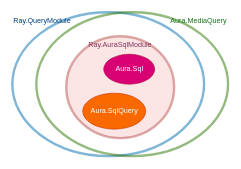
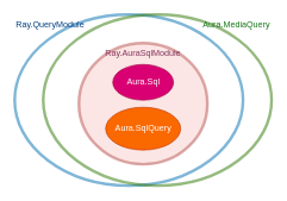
- <mxCell id="5" value="Aura.Sql" style="ellipse;whiteSpace=wrap;html=1;fillColor=#d80073;fontColor=#ffffff;strokeColor=#A50040;" vertex="1" parent="1"><mxGeometry x="172.5" y="90" width="85" height="50" as="geometry" /></mxCell>
+ <mxCell id="5" value="Aura.Sql" style="ellipse;whiteSpace=wrap;html=1;fillColor=#d80073;fontColor=#ffffff;strokeColor=#A50040;" vertex="1" parent="1"><mxGeometry x="157.5" y="90" width="85" height="50" as="geometry" /></mxCell>
- <mxCell id="6" value="Aura.SqlQuery" style="ellipse;whiteSpace=wrap;html=1;fillColor=#fa6800;fontColor=#FFFFFF;strokeColor=#C73500;" vertex="1" parent="1"><mxGeometry x="137.5" y="155" width="105" height="60" as="geometry" /></mxCell>
+ <mxCell id="6" value="Aura.SqlQuery" style="ellipse;whiteSpace=wrap;html=1;fillColor=#fa6800;fontColor=#FFFFFF;strokeColor=#C73500;" vertex="1" parent="1"><mxGeometry x="147.5" y="150" width="105" height="60" as="geometry" /></mxCell>
